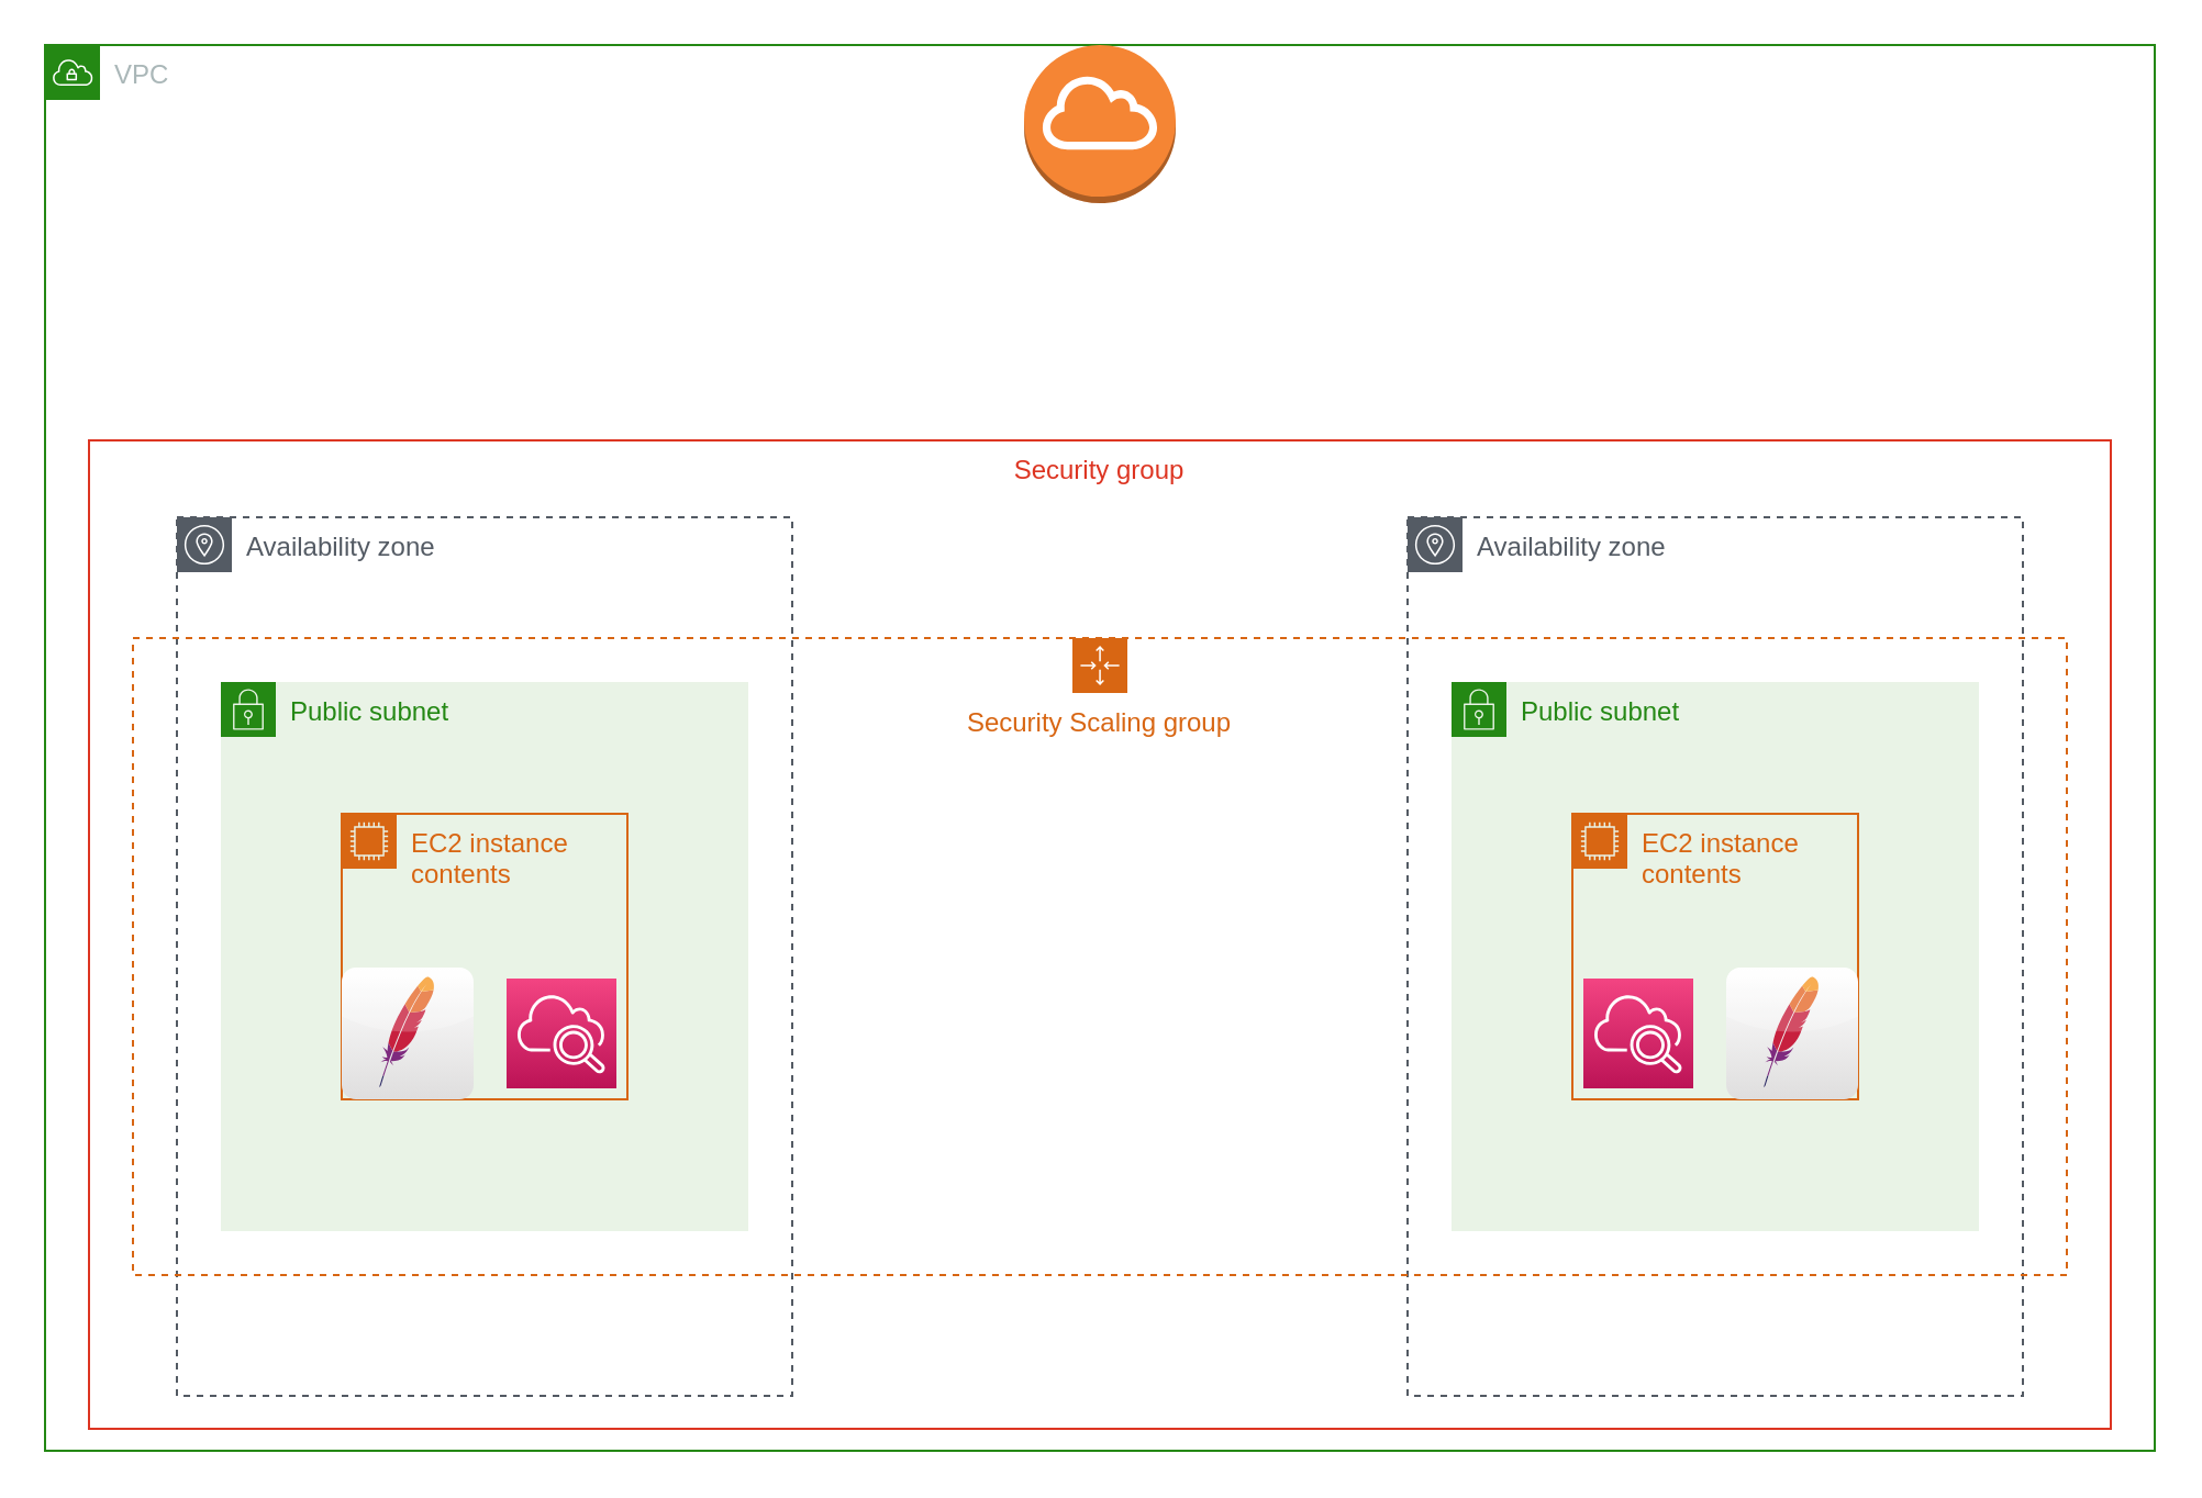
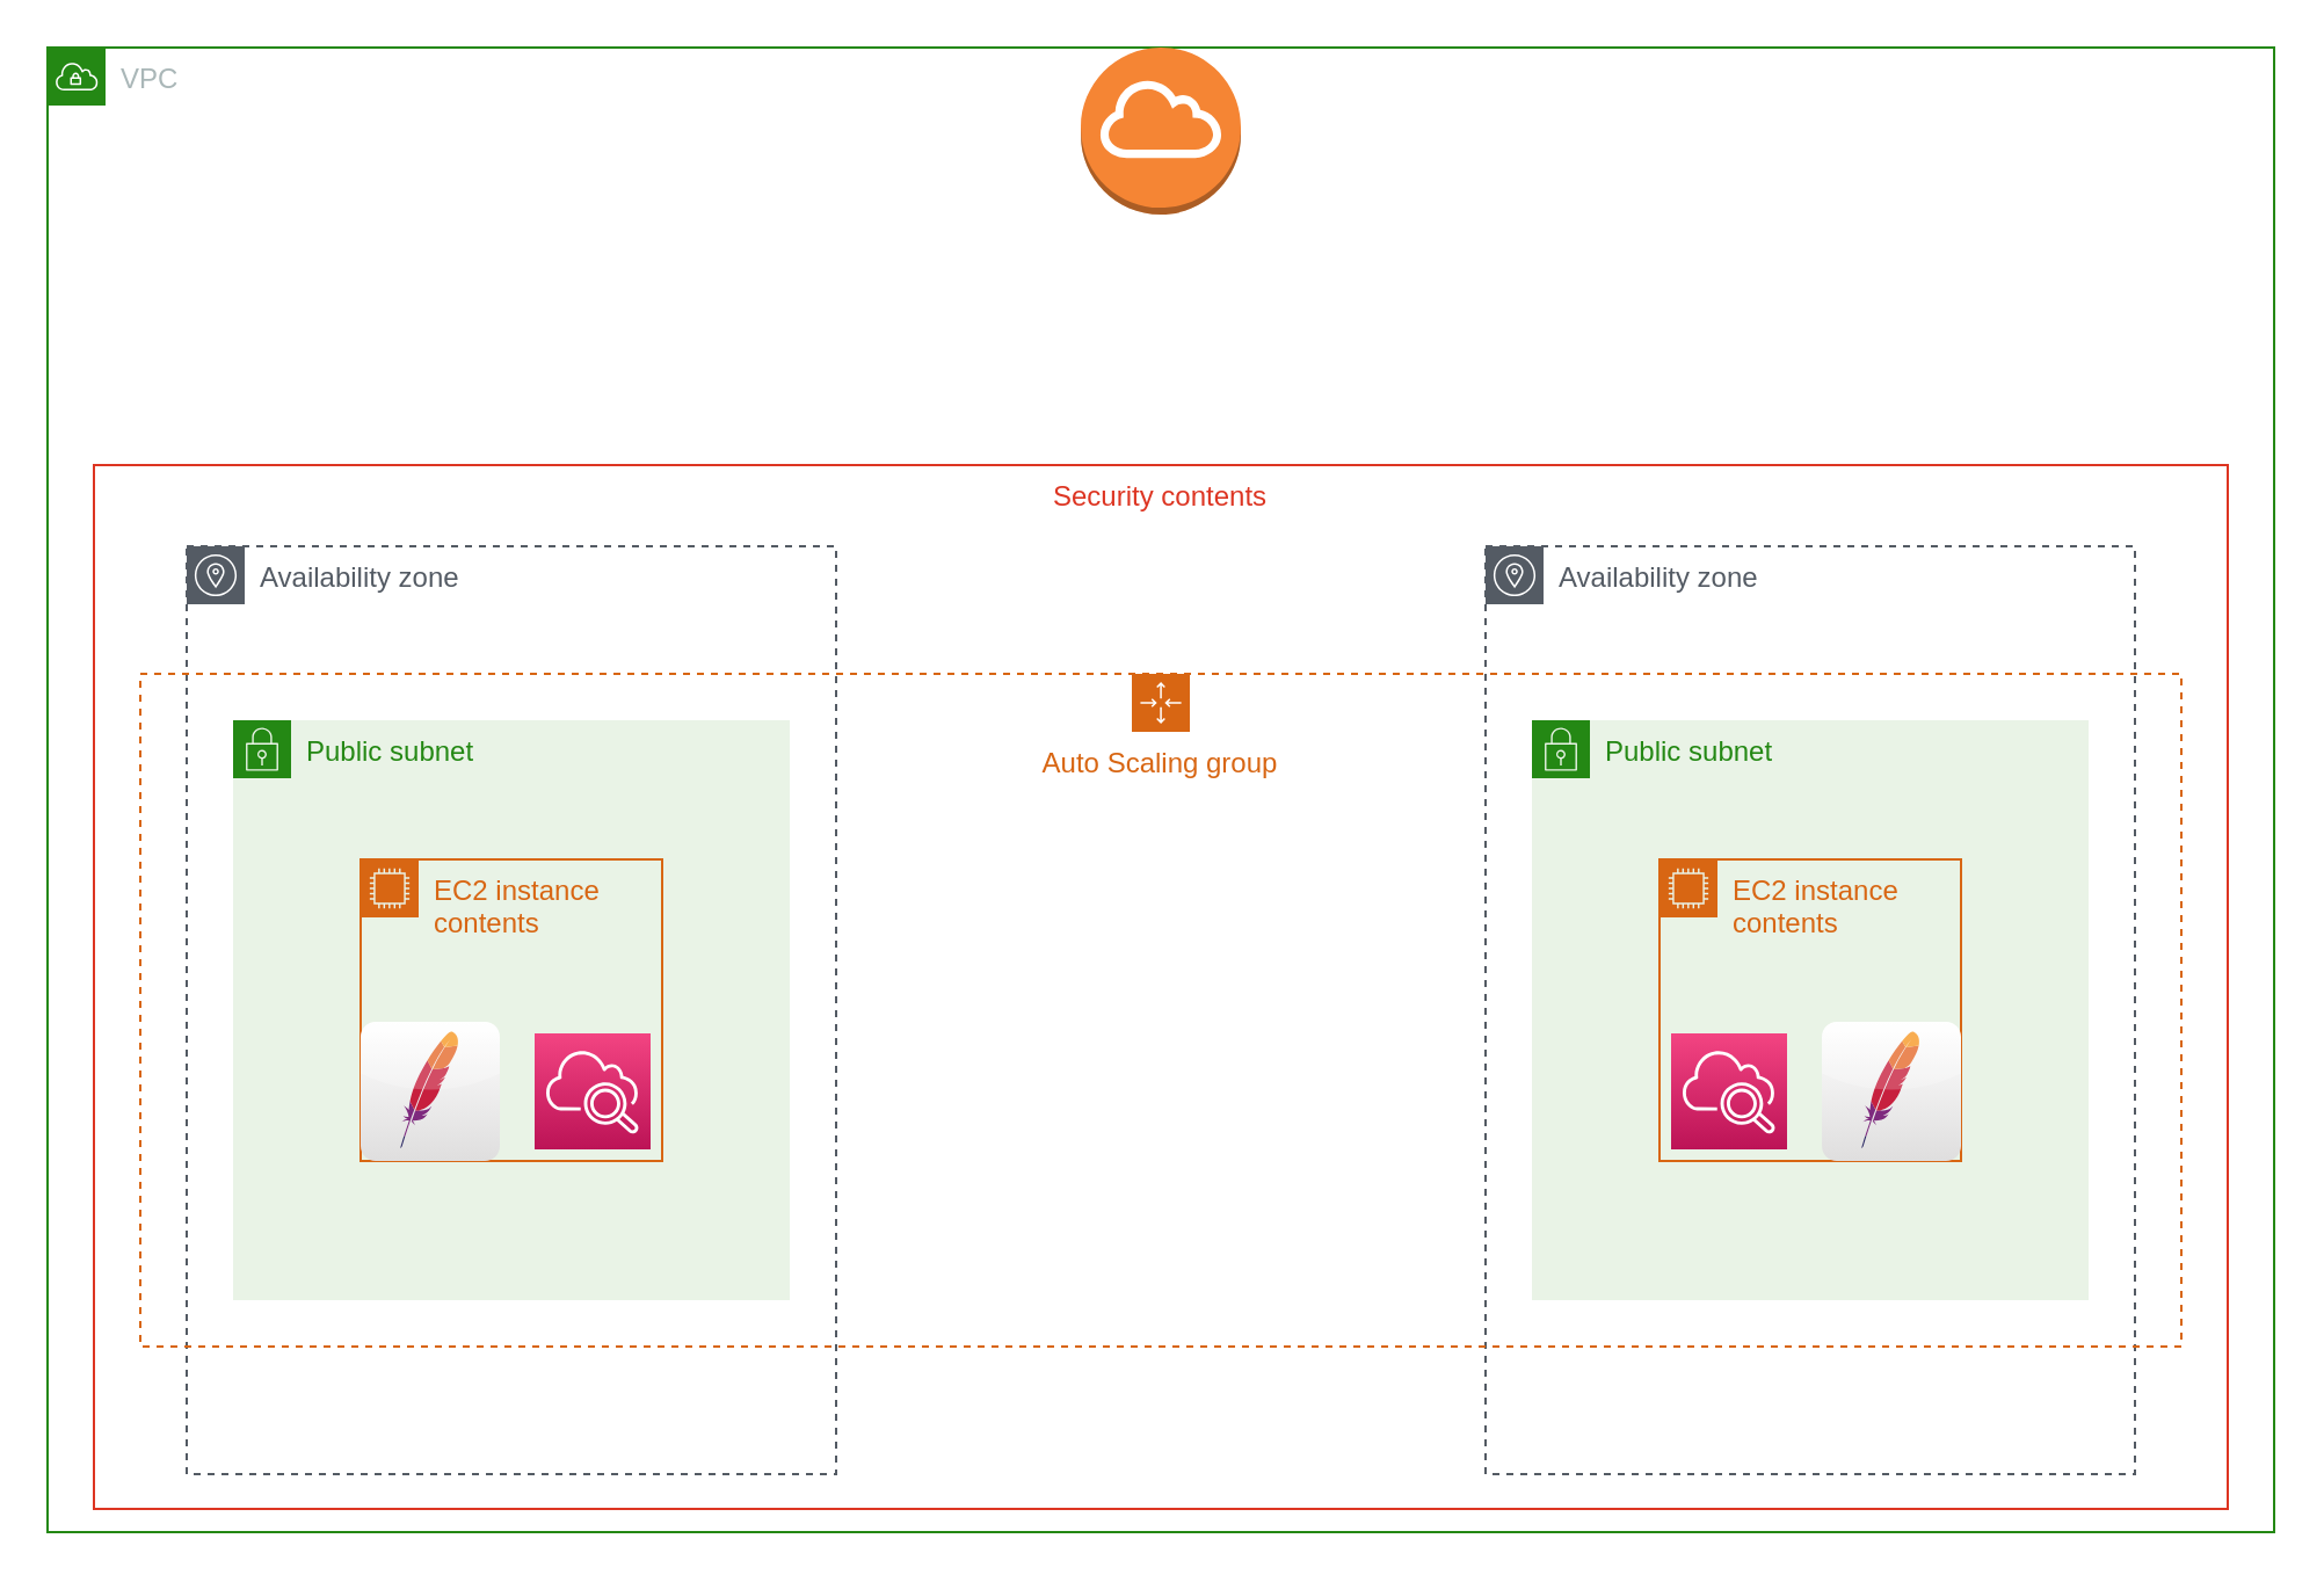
- <mxCell id="5" value="Security group" style="fillColor=none;strokeColor=#DD3522;verticalAlign=top;fontStyle=0;fontColor=#DD3522;" vertex="1" parent="2"><mxGeometry x="20" y="180" width="920" height="450" as="geometry" /></mxCell>
+ <mxCell id="5" value="Security contents" style="fillColor=none;strokeColor=#DD3522;verticalAlign=top;fontStyle=0;fontColor=#DD3522;" vertex="1" parent="2"><mxGeometry x="20" y="180" width="920" height="450" as="geometry" /></mxCell>
- <mxCell id="8" value="Security Scaling group" style="points=[[0,0],[0.25,0],[0.5,0],[0.75,0],[1,0],[1,0.25],[1,0.5],[1,0.75],[1,1],[0.75,1],[0.5,1],[0.25,1],[0,1],[0,0.75],[0,0.5],[0,0.25]];outlineConnect=0;gradientColor=none;html=1;whiteSpace=wrap;fontSize=12;fontStyle=0;container=1;pointerEvents=0;collapsible=0;recursiveResize=0;shape=mxgraph.aws4.groupCenter;grIcon=mxgraph.aws4.group_auto_scaling_group;grStroke=1;strokeColor=#D86613;fillColor=none;verticalAlign=top;align=center;fontColor=#D86613;dashed=1;spacingTop=25;" vertex="1" parent="2"><mxGeometry x="40" y="270" width="880" height="290" as="geometry" /></mxCell>
+ <mxCell id="8" value="Auto Scaling group" style="points=[[0,0],[0.25,0],[0.5,0],[0.75,0],[1,0],[1,0.25],[1,0.5],[1,0.75],[1,1],[0.75,1],[0.5,1],[0.25,1],[0,1],[0,0.75],[0,0.5],[0,0.25]];outlineConnect=0;gradientColor=none;html=1;whiteSpace=wrap;fontSize=12;fontStyle=0;container=1;pointerEvents=0;collapsible=0;recursiveResize=0;shape=mxgraph.aws4.groupCenter;grIcon=mxgraph.aws4.group_auto_scaling_group;grStroke=1;strokeColor=#D86613;fillColor=none;verticalAlign=top;align=center;fontColor=#D86613;dashed=1;spacingTop=25;" vertex="1" parent="2"><mxGeometry x="40" y="270" width="880" height="290" as="geometry" /></mxCell>
